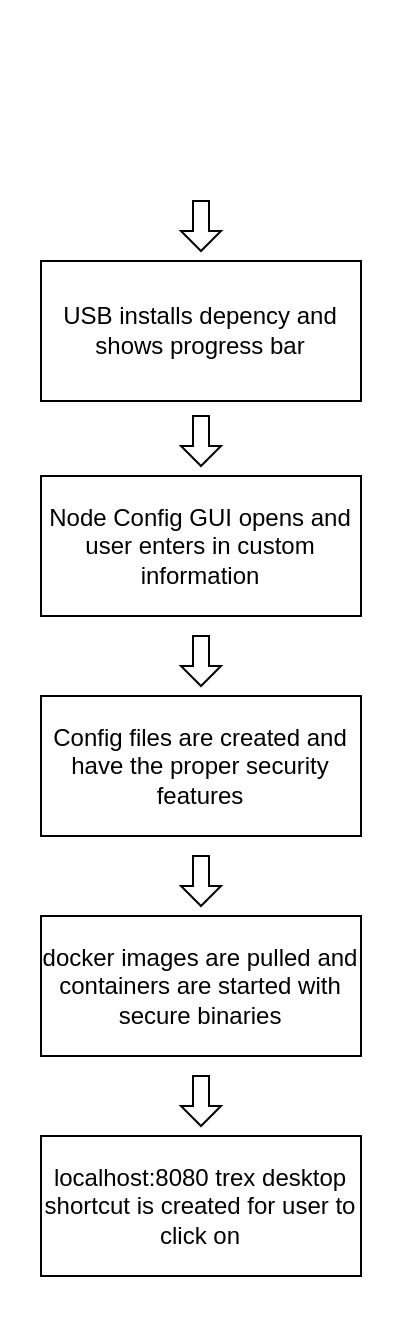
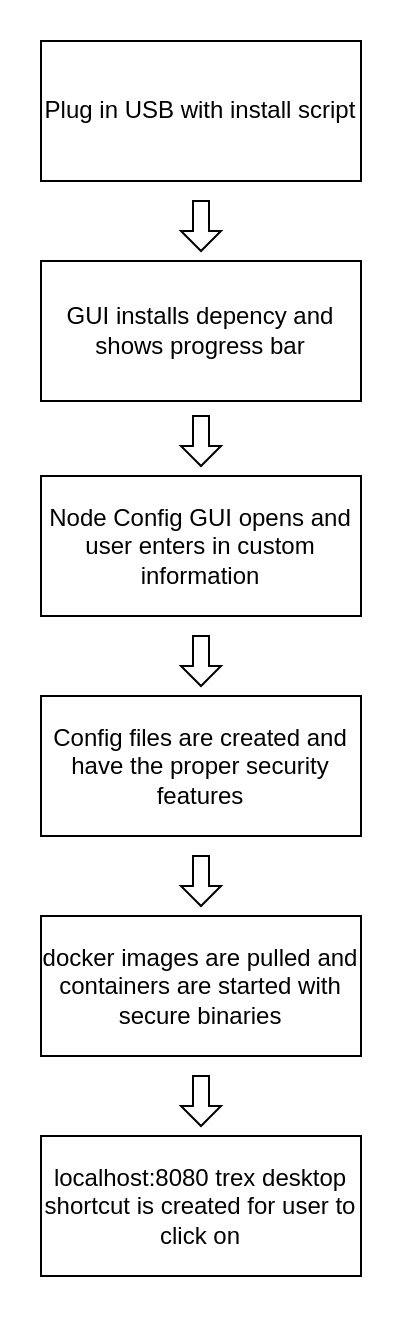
+ <mxCell id="2" value="Plug in USB with install script" style="whiteSpace=wrap;html=1;" vertex="1" parent="1"><mxGeometry x="20" y="20" width="160" height="70" as="geometry" /></mxCell>
- <mxCell id="4" value="USB installs depency and shows progress bar" style="whiteSpace=wrap;html=1;" vertex="1" parent="1"><mxGeometry x="20" y="130" width="160" height="70" as="geometry" /></mxCell>
+ <mxCell id="4" value="GUI installs depency and shows progress bar" style="whiteSpace=wrap;html=1;" vertex="1" parent="1"><mxGeometry x="20" y="130" width="160" height="70" as="geometry" /></mxCell>
